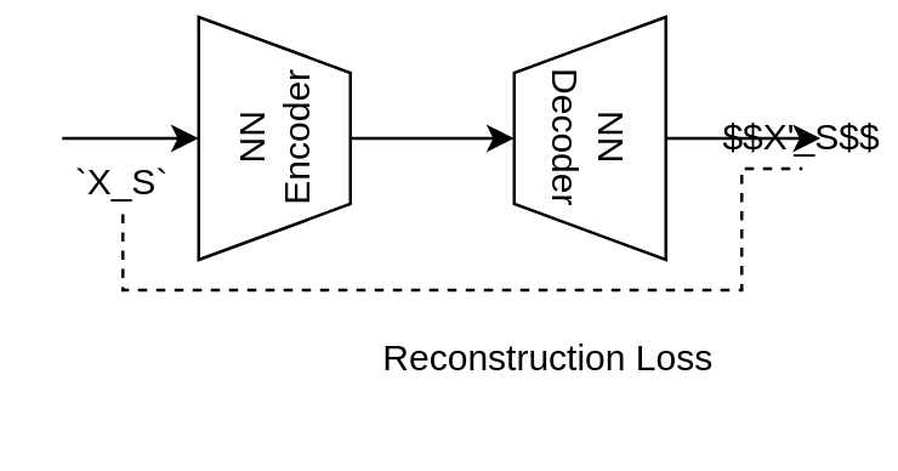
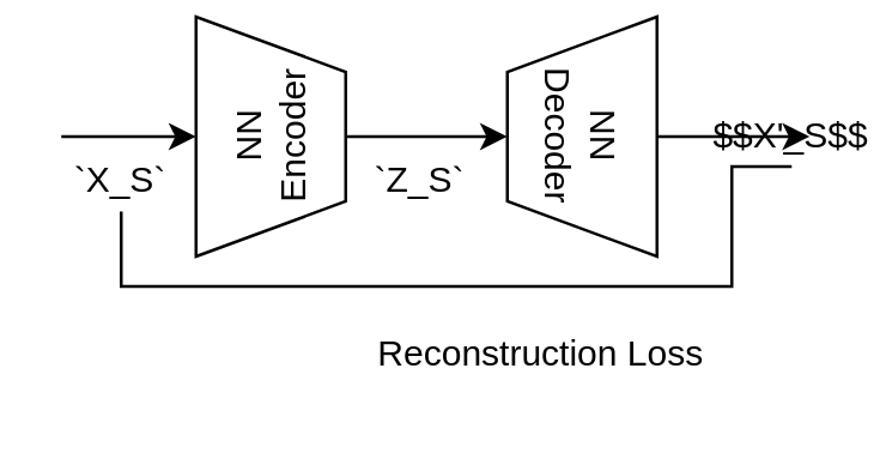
+ <mxCell id="8" value="&lt;div&gt;`Z_S`&lt;/div&gt;" style="text;html=1;align=center;verticalAlign=middle;whiteSpace=wrap;rounded=0;" vertex="1" parent="1"><mxGeometry x="130" y="50" width="20" height="20" as="geometry" /></mxCell>
- <mxCell id="2" style="edgeStyle=orthogonalEdgeStyle;rounded=0;orthogonalLoop=1;jettySize=auto;html=1;entryX=0.5;entryY=1;entryDx=0;entryDy=0;endArrow=none;startFill=0;dashed=1;" edge="1" parent="1" source="3" target="10"><mxGeometry relative="1" as="geometry"><Array as="points"><mxPoint x="40" y="95" /><mxPoint x="244" y="95" /></Array></mxGeometry></mxCell>
+ <mxCell id="2" style="edgeStyle=orthogonalEdgeStyle;rounded=0;orthogonalLoop=1;jettySize=auto;html=1;entryX=0.5;entryY=1;entryDx=0;entryDy=0;endArrow=none;startFill=0;dashed=0;" edge="1" parent="1" source="3" target="10"><mxGeometry relative="1" as="geometry"><Array as="points"><mxPoint x="40" y="95" /><mxPoint x="244" y="95" /></Array></mxGeometry></mxCell>
